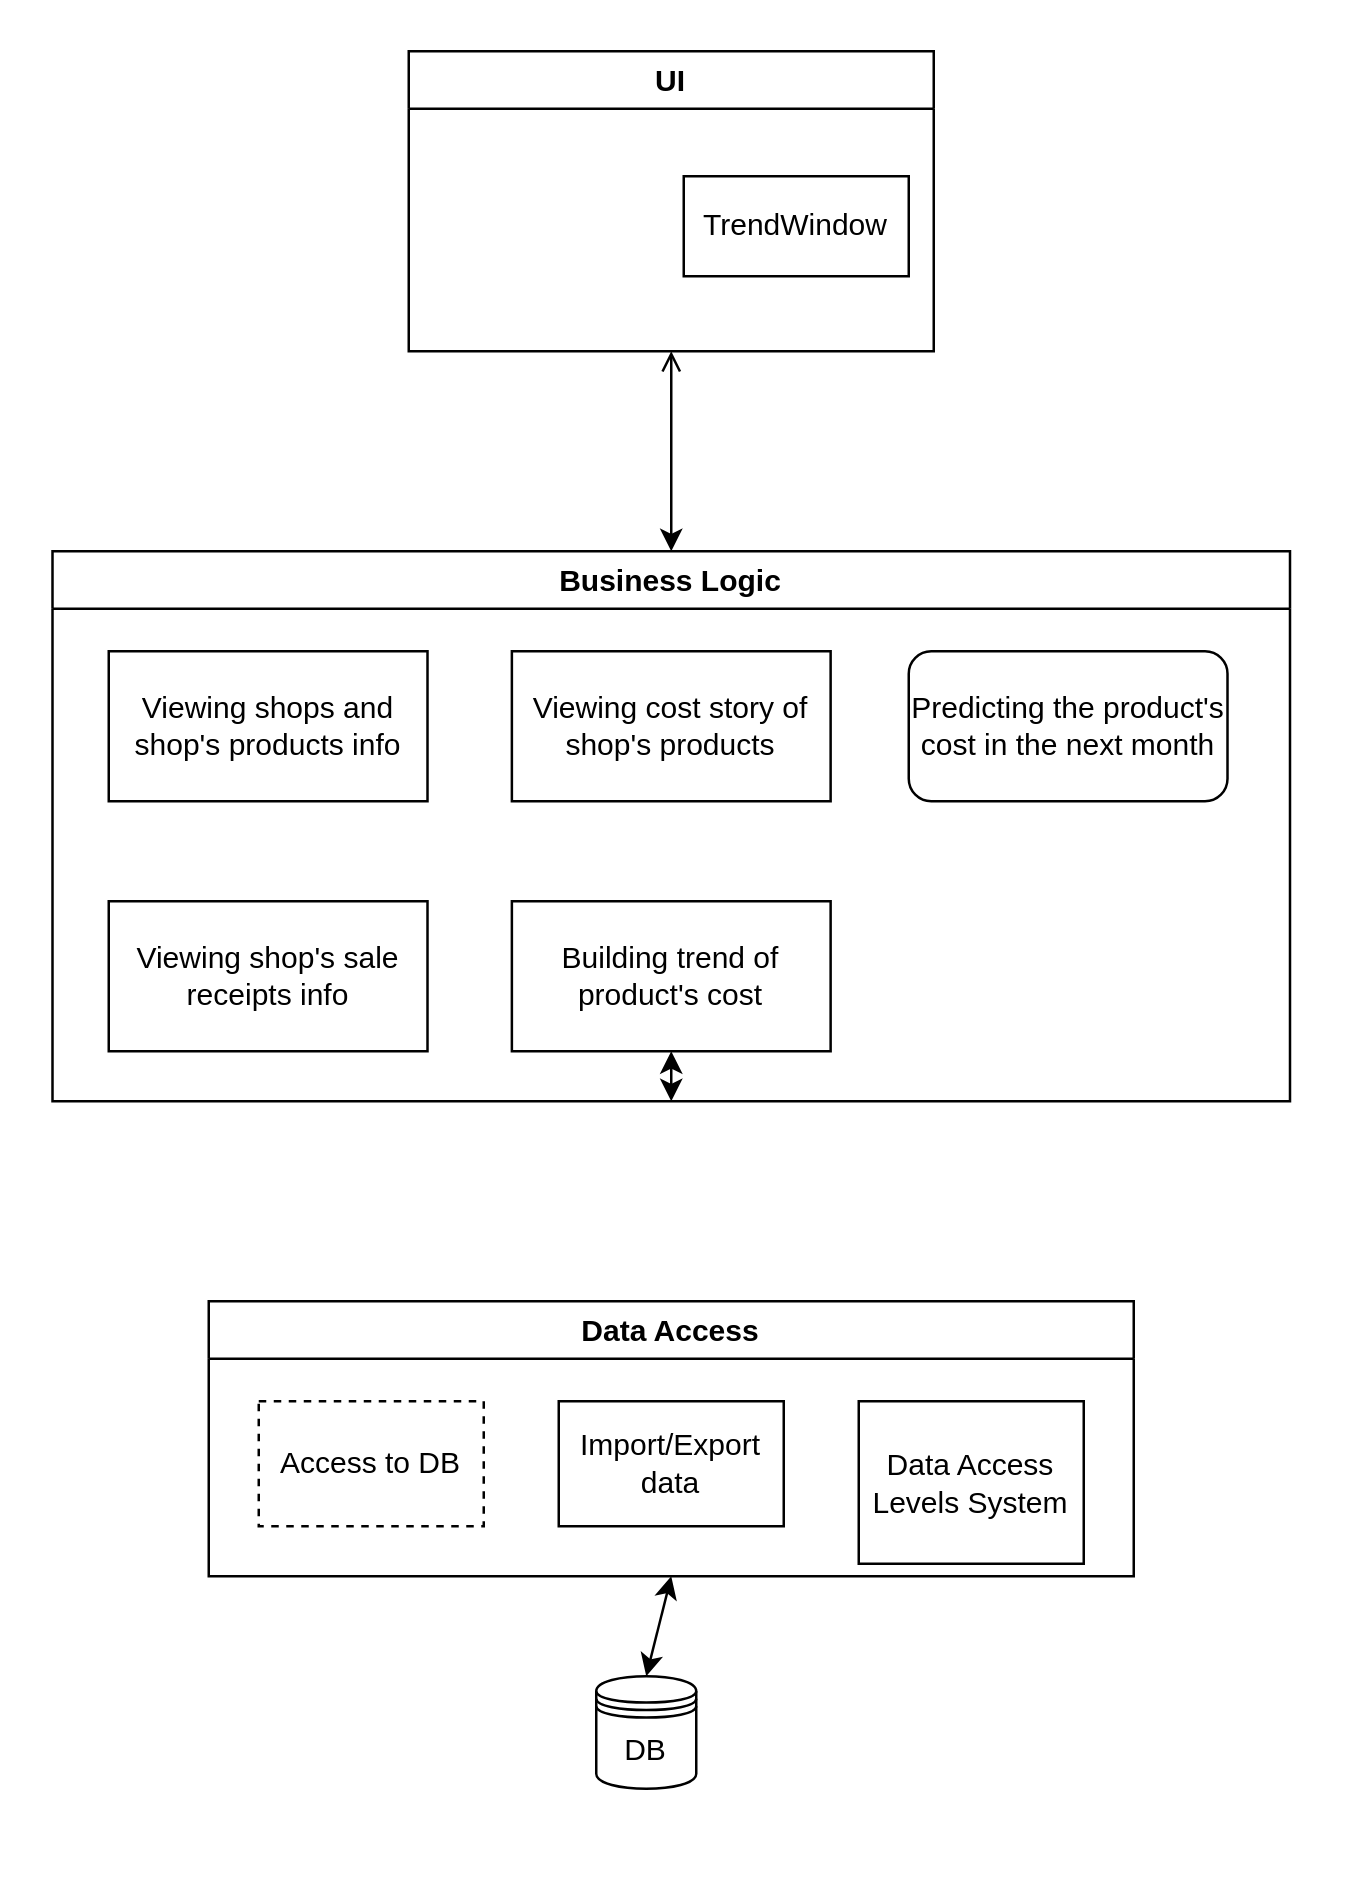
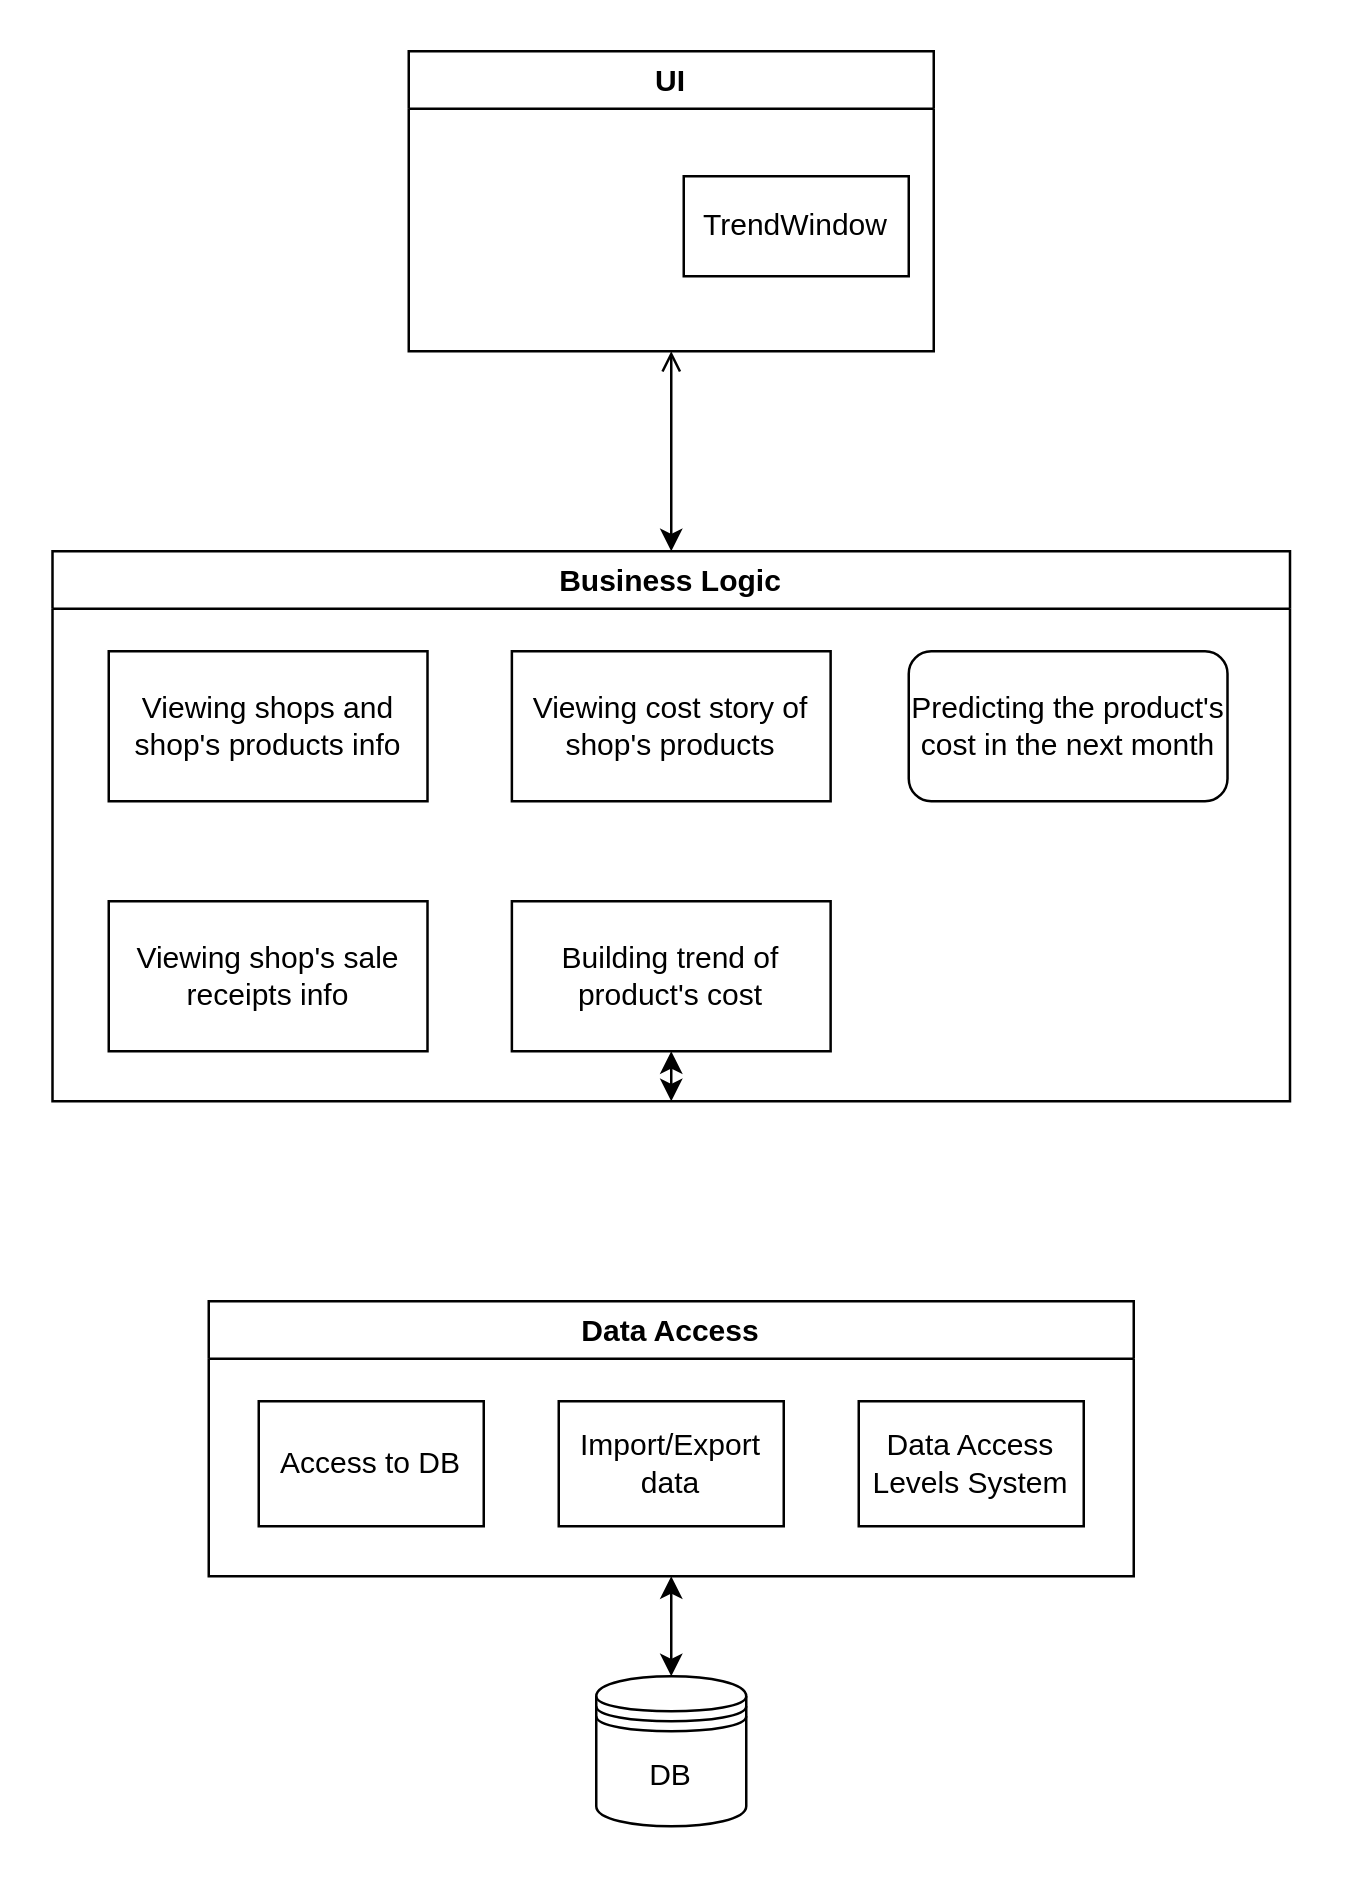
- <mxCell id="11" value="Access to DB" style="rounded=0;whiteSpace=wrap;html=1;dashed=1;" vertex="1" parent="10"><mxGeometry x="20" y="40" width="90" height="50" as="geometry" /></mxCell>
+ <mxCell id="11" value="Access to DB" style="rounded=0;whiteSpace=wrap;html=1;" vertex="1" parent="10"><mxGeometry x="20" y="40" width="90" height="50" as="geometry" /></mxCell>
- <mxCell id="13" value="Data Access Levels System" style="rounded=0;whiteSpace=wrap;html=1;" vertex="1" parent="10"><mxGeometry x="260" y="40" width="90" height="65" as="geometry" /></mxCell>
+ <mxCell id="13" value="Data Access Levels System" style="rounded=0;whiteSpace=wrap;html=1;" vertex="1" parent="10"><mxGeometry x="260" y="40" width="90" height="50" as="geometry" /></mxCell>
- <mxCell id="14" value="DB" style="shape=datastore;whiteSpace=wrap;html=1;" vertex="1" parent="1"><mxGeometry x="238" y="670" width="40" height="45" as="geometry" /></mxCell>
+ <mxCell id="14" value="DB" style="shape=datastore;whiteSpace=wrap;html=1;" vertex="1" parent="1"><mxGeometry x="238" y="670" width="60" height="60" as="geometry" /></mxCell>
